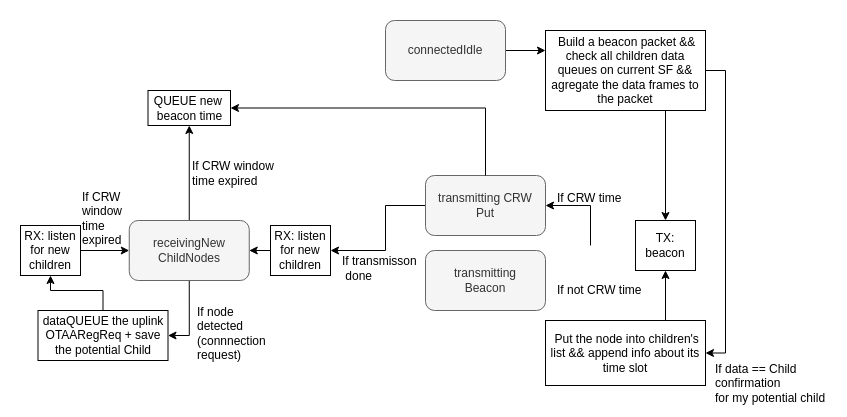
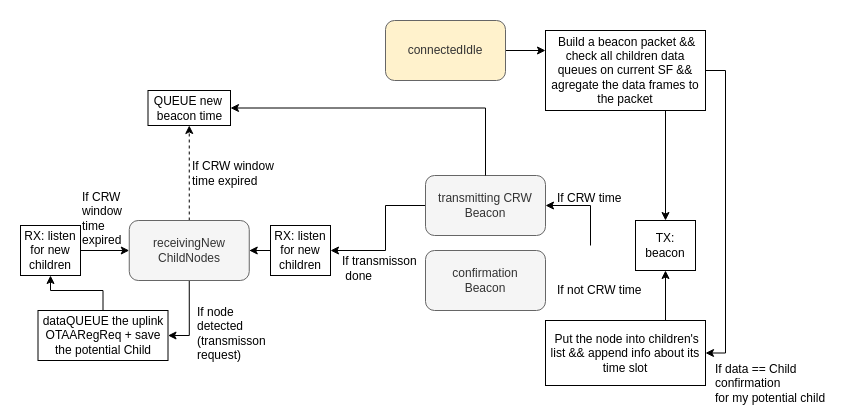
- <mxCell id="5" value="&lt;div&gt;connectedIdle&lt;/div&gt;" style="rounded=1;whiteSpace=wrap;html=1;fillColor=#f5f5f5;fontColor=#333333;strokeColor=#666666;" parent="1" vertex="1"><mxGeometry x="385" y="20" width="120" height="60" as="geometry" /></mxCell>
+ <mxCell id="5" value="&lt;div&gt;connectedIdle&lt;/div&gt;" style="rounded=1;whiteSpace=wrap;html=1;fillColor=#fff2cc;fontColor=#333333;strokeColor=#666666;" parent="1" vertex="1"><mxGeometry x="385" y="20" width="120" height="60" as="geometry" /></mxCell>
- <mxCell id="9" style="edgeStyle=orthogonalEdgeStyle;rounded=0;orthogonalLoop=1;jettySize=auto;html=1;exitX=0.5;exitY=0;exitDx=0;exitDy=0;entryX=0.5;entryY=1;entryDx=0;entryDy=0;" parent="1" source="11" target="19" edge="1"><mxGeometry relative="1" as="geometry" /></mxCell>
+ <mxCell id="9" style="edgeStyle=orthogonalEdgeStyle;rounded=0;orthogonalLoop=1;jettySize=auto;html=1;exitX=0.5;exitY=0;exitDx=0;exitDy=0;entryX=0.5;entryY=1;entryDx=0;entryDy=0;dashed=1;" parent="1" source="11" target="19" edge="1"><mxGeometry relative="1" as="geometry" /></mxCell>
- <mxCell id="7" value="transmitting CRW&lt;br&gt;Put" style="rounded=1;whiteSpace=wrap;html=1;fillColor=#f5f5f5;fontColor=#333333;strokeColor=#666666;" parent="1" vertex="1"><mxGeometry x="425" y="175" width="120" height="60" as="geometry" /></mxCell>
+ <mxCell id="7" value="transmitting CRW&lt;br&gt;Beacon" style="rounded=1;whiteSpace=wrap;html=1;fillColor=#f5f5f5;fontColor=#333333;strokeColor=#666666;" parent="1" vertex="1"><mxGeometry x="425" y="175" width="120" height="60" as="geometry" /></mxCell>
- <mxCell id="6" value="transmitting&lt;br&gt;Beacon" style="rounded=1;whiteSpace=wrap;html=1;fillColor=#f5f5f5;fontColor=#333333;strokeColor=#666666;" parent="1" vertex="1"><mxGeometry x="425" y="250" width="120" height="60" as="geometry" /></mxCell>
+ <mxCell id="6" value="confirmation&lt;br&gt;Beacon" style="rounded=1;whiteSpace=wrap;html=1;fillColor=#f5f5f5;fontColor=#333333;strokeColor=#666666;" parent="1" vertex="1"><mxGeometry x="425" y="250" width="120" height="60" as="geometry" /></mxCell>
- <mxCell id="16" value="&lt;div&gt;If node&amp;nbsp;&lt;/div&gt;&lt;div&gt;detected &lt;br&gt;&lt;/div&gt;&lt;div&gt;(connnection&amp;nbsp;&lt;/div&gt;&lt;div&gt;request)&lt;/div&gt;" style="text;html=1;align=left;verticalAlign=middle;resizable=0;points=[];autosize=1;" parent="1" vertex="1"><mxGeometry x="195" y="295" width="95" height="75" as="geometry" /></mxCell>
+ <mxCell id="16" value="&lt;div&gt;If node&amp;nbsp;&lt;/div&gt;&lt;div&gt;detected &lt;br&gt;&lt;/div&gt;&lt;div&gt;(transmisson&amp;nbsp;&lt;/div&gt;&lt;div&gt;request)&lt;/div&gt;" style="text;html=1;align=left;verticalAlign=middle;resizable=0;points=[];autosize=1;" parent="1" vertex="1"><mxGeometry x="195" y="295" width="95" height="75" as="geometry" /></mxCell>
